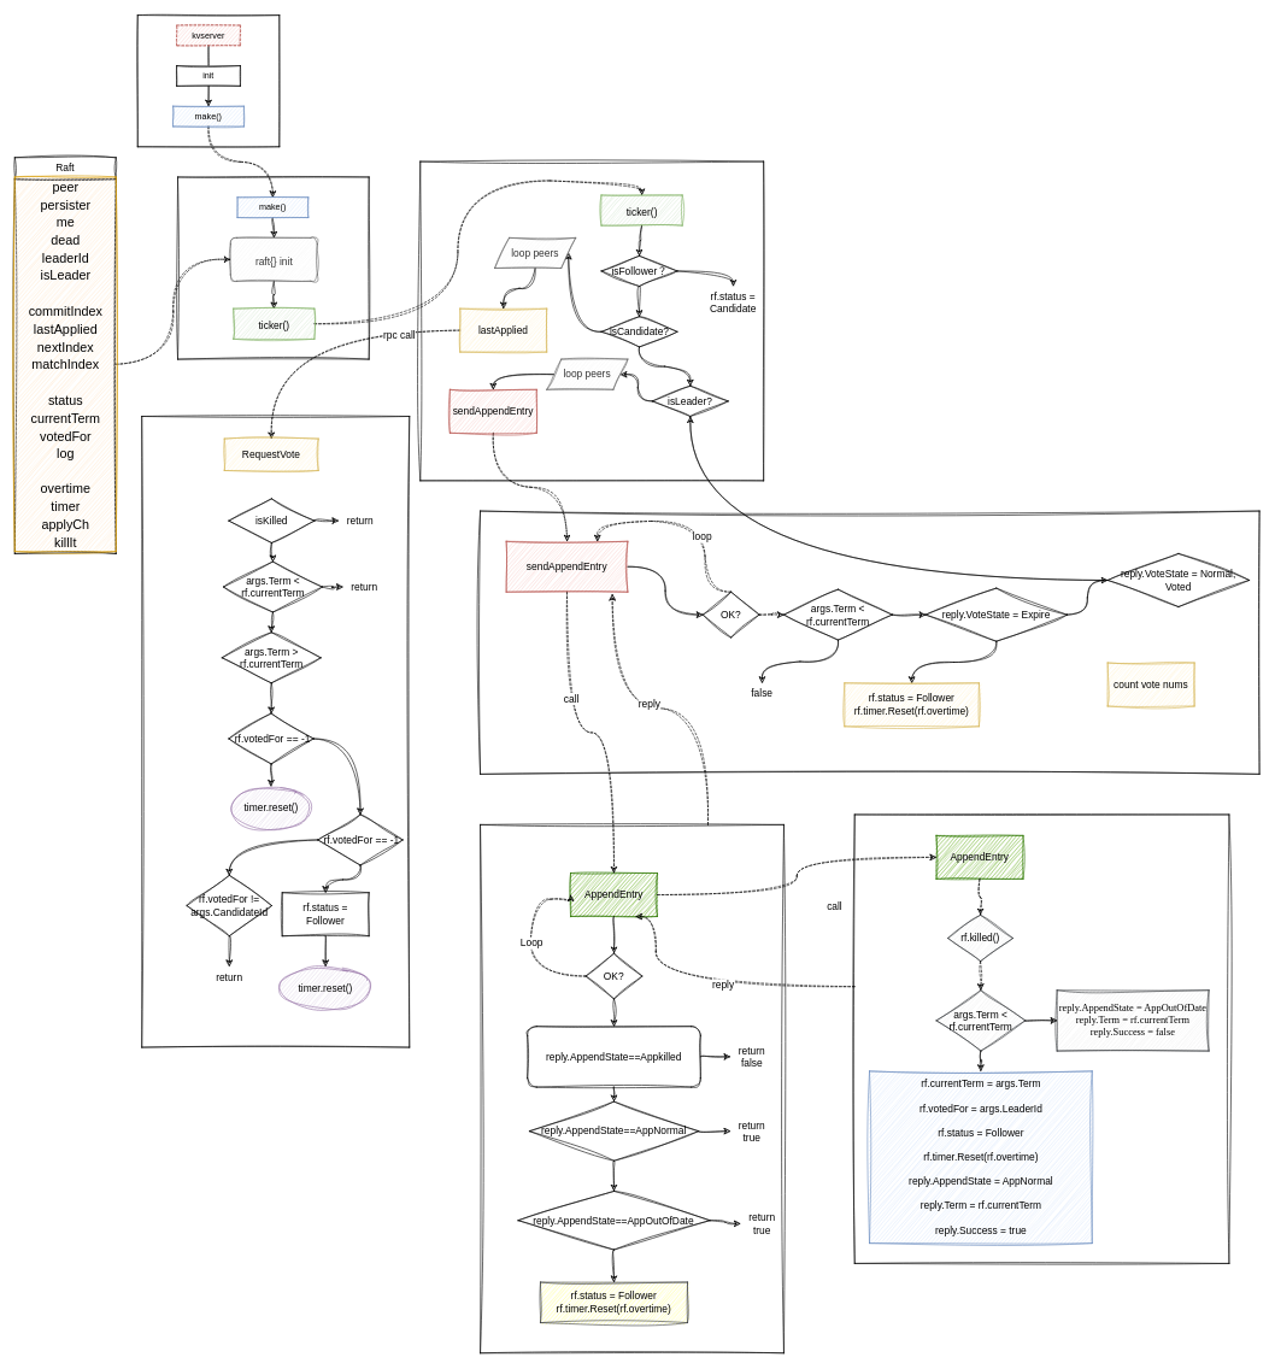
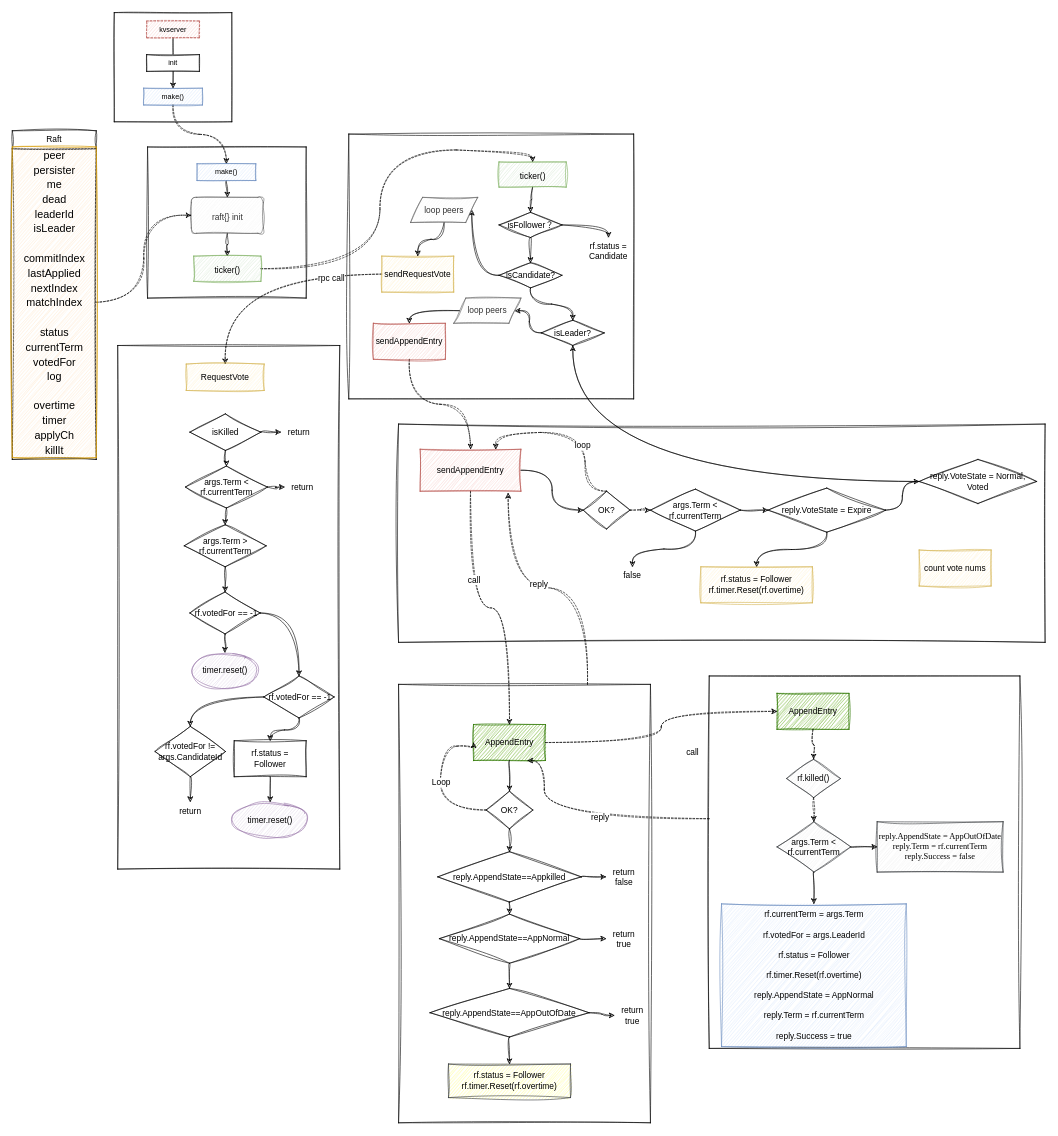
- <mxCell id="56" value="lastApplied" style="rounded=0;whiteSpace=wrap;html=1;sketch=1;hachureGap=4;jiggle=2;fontFamily=Helvetica;fontSize=14;fillColor=#fff2cc;strokeColor=#d6b656;" parent="1" vertex="1"><mxGeometry x="636" y="426" width="120" height="60" as="geometry" /></mxCell>
+ <mxCell id="56" value="sendRequestVote" style="rounded=0;whiteSpace=wrap;html=1;sketch=1;hachureGap=4;jiggle=2;fontFamily=Helvetica;fontSize=14;fillColor=#fff2cc;strokeColor=#d6b656;" parent="1" vertex="1"><mxGeometry x="636" y="426" width="120" height="60" as="geometry" /></mxCell>
- <mxCell id="10" value="&lt;font face=&quot;Helvetica&quot;&gt;reply.AppendState==Appkilled&lt;/font&gt;" style="whiteSpace=wrap;html=1;fontSize=14;fontFamily=Architects Daughter;sketch=1;hachureGap=4;jiggle=2;fontSource=https%3A%2F%2Ffonts.googleapis.com%2Fcss%3Ffamily%3DArchitects%2BDaughter;rounded=1;" parent="4" vertex="1"><mxGeometry x="12.88" y="212" width="239.5" height="84" as="geometry" /></mxCell>
+ <mxCell id="10" value="&lt;font face=&quot;Helvetica&quot;&gt;reply.AppendState==Appkilled&lt;/font&gt;" style="rhombus;whiteSpace=wrap;html=1;fontSize=14;fontFamily=Architects Daughter;rounded=0;sketch=1;hachureGap=4;jiggle=2;fontSource=https%3A%2F%2Ffonts.googleapis.com%2Fcss%3Ffamily%3DArchitects%2BDaughter;" parent="4" vertex="1"><mxGeometry x="12.88" y="212" width="239.5" height="84" as="geometry" /></mxCell>
- <mxCell id="72" value="&lt;div&gt;rf.currentTerm = args.Term&lt;/div&gt;&lt;div&gt;&lt;br&gt;&lt;/div&gt;&lt;div&gt;rf.votedFor = args.LeaderId&lt;/div&gt;&lt;div&gt;&lt;br&gt;&lt;/div&gt;&lt;div&gt;rf.status = Follower&lt;/div&gt;&lt;div&gt;&lt;br&gt;&lt;/div&gt;&lt;div&gt;rf.timer.Reset(rf.overtime)&lt;/div&gt;&lt;div&gt;&lt;br&gt;&lt;/div&gt;&lt;div&gt;reply.AppendState = AppNormal&lt;/div&gt;&lt;div&gt;&lt;br&gt;&lt;/div&gt;&lt;div&gt;reply.Term = rf.currentTerm&lt;/div&gt;&lt;div&gt;&lt;br&gt;&lt;/div&gt;&lt;div&gt;reply.Success = true&lt;/div&gt;" style="whiteSpace=wrap;html=1;fontSize=14;fillColor=#dae8fc;strokeColor=#6c8ebf;rounded=0;sketch=1;hachureGap=4;jiggle=2;fontSource=https%3A%2F%2Ffonts.googleapis.com%2Fcss%3Ffamily%3DArchitects%2BDaughter;fontFamily=Helvetica;" parent="63" vertex="1"><mxGeometry x="20.5" y="355" width="308" height="238" as="geometry" /></mxCell>
+ <mxCell id="72" value="&lt;div&gt;rf.currentTerm = args.Term&lt;/div&gt;&lt;div&gt;&lt;br&gt;&lt;/div&gt;&lt;div&gt;rf.votedFor = args.LeaderId&lt;/div&gt;&lt;div&gt;&lt;br&gt;&lt;/div&gt;&lt;div&gt;rf.status = Follower&lt;/div&gt;&lt;div&gt;&lt;br&gt;&lt;/div&gt;&lt;div&gt;rf.timer.Reset(rf.overtime)&lt;/div&gt;&lt;div&gt;&lt;br&gt;&lt;/div&gt;&lt;div&gt;reply.AppendState = AppNormal&lt;/div&gt;&lt;div&gt;&lt;br&gt;&lt;/div&gt;&lt;div&gt;reply.Term = rf.currentTerm&lt;/div&gt;&lt;div&gt;&lt;br&gt;&lt;/div&gt;&lt;div&gt;reply.Success = true&lt;/div&gt;" style="whiteSpace=wrap;html=1;fontSize=14;fillColor=#dae8fc;strokeColor=#6c8ebf;rounded=0;sketch=1;hachureGap=4;jiggle=2;fontSource=https%3A%2F%2Ffonts.googleapis.com%2Fcss%3Ffamily%3DArchitects%2BDaughter;fontFamily=Helvetica;" parent="63" vertex="1"><mxGeometry x="20.5" y="380" width="308" height="238" as="geometry" /></mxCell>
